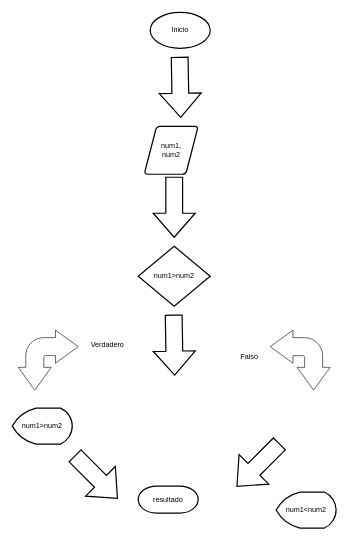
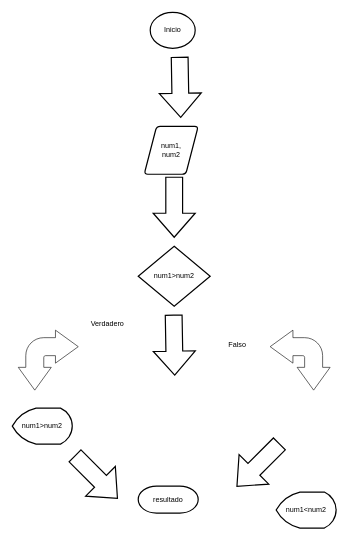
- <mxCell id="2" value="Inicio&lt;br&gt;" style="strokeWidth=2;html=1;shape=mxgraph.flowchart.start_1;whiteSpace=wrap;" vertex="1" parent="1"><mxGeometry x="250" y="20" width="100" height="60" as="geometry" /></mxCell>
+ <mxCell id="2" value="Inicio&lt;br&gt;" style="strokeWidth=2;html=1;shape=mxgraph.flowchart.start_1;whiteSpace=wrap;" vertex="1" parent="1"><mxGeometry x="250" y="20" width="75" height="60" as="geometry" /></mxCell>
- <mxCell id="8" value="Verdadero&amp;nbsp;" style="text;html=1;align=center;verticalAlign=middle;resizable=0;points=[];autosize=1;strokeColor=none;fillColor=none;" vertex="1" parent="1"><mxGeometry x="140" y="560" width="80" height="30" as="geometry" /></mxCell>
+ <mxCell id="8" value="Verdadero&amp;nbsp;" style="text;html=1;align=center;verticalAlign=middle;resizable=0;points=[];autosize=1;strokeColor=none;fillColor=none;" vertex="1" parent="1"><mxGeometry x="140" y="525" width="80" height="30" as="geometry" /></mxCell>
- <mxCell id="9" value="Falso" style="text;html=1;align=center;verticalAlign=middle;resizable=0;points=[];autosize=1;strokeColor=none;fillColor=none;" vertex="1" parent="1"><mxGeometry x="390" y="580" width="50" height="30" as="geometry" /></mxCell>
+ <mxCell id="9" value="Falso" style="text;html=1;align=center;verticalAlign=middle;resizable=0;points=[];autosize=1;strokeColor=none;fillColor=none;" vertex="1" parent="1"><mxGeometry x="370" y="560" width="50" height="30" as="geometry" /></mxCell>
